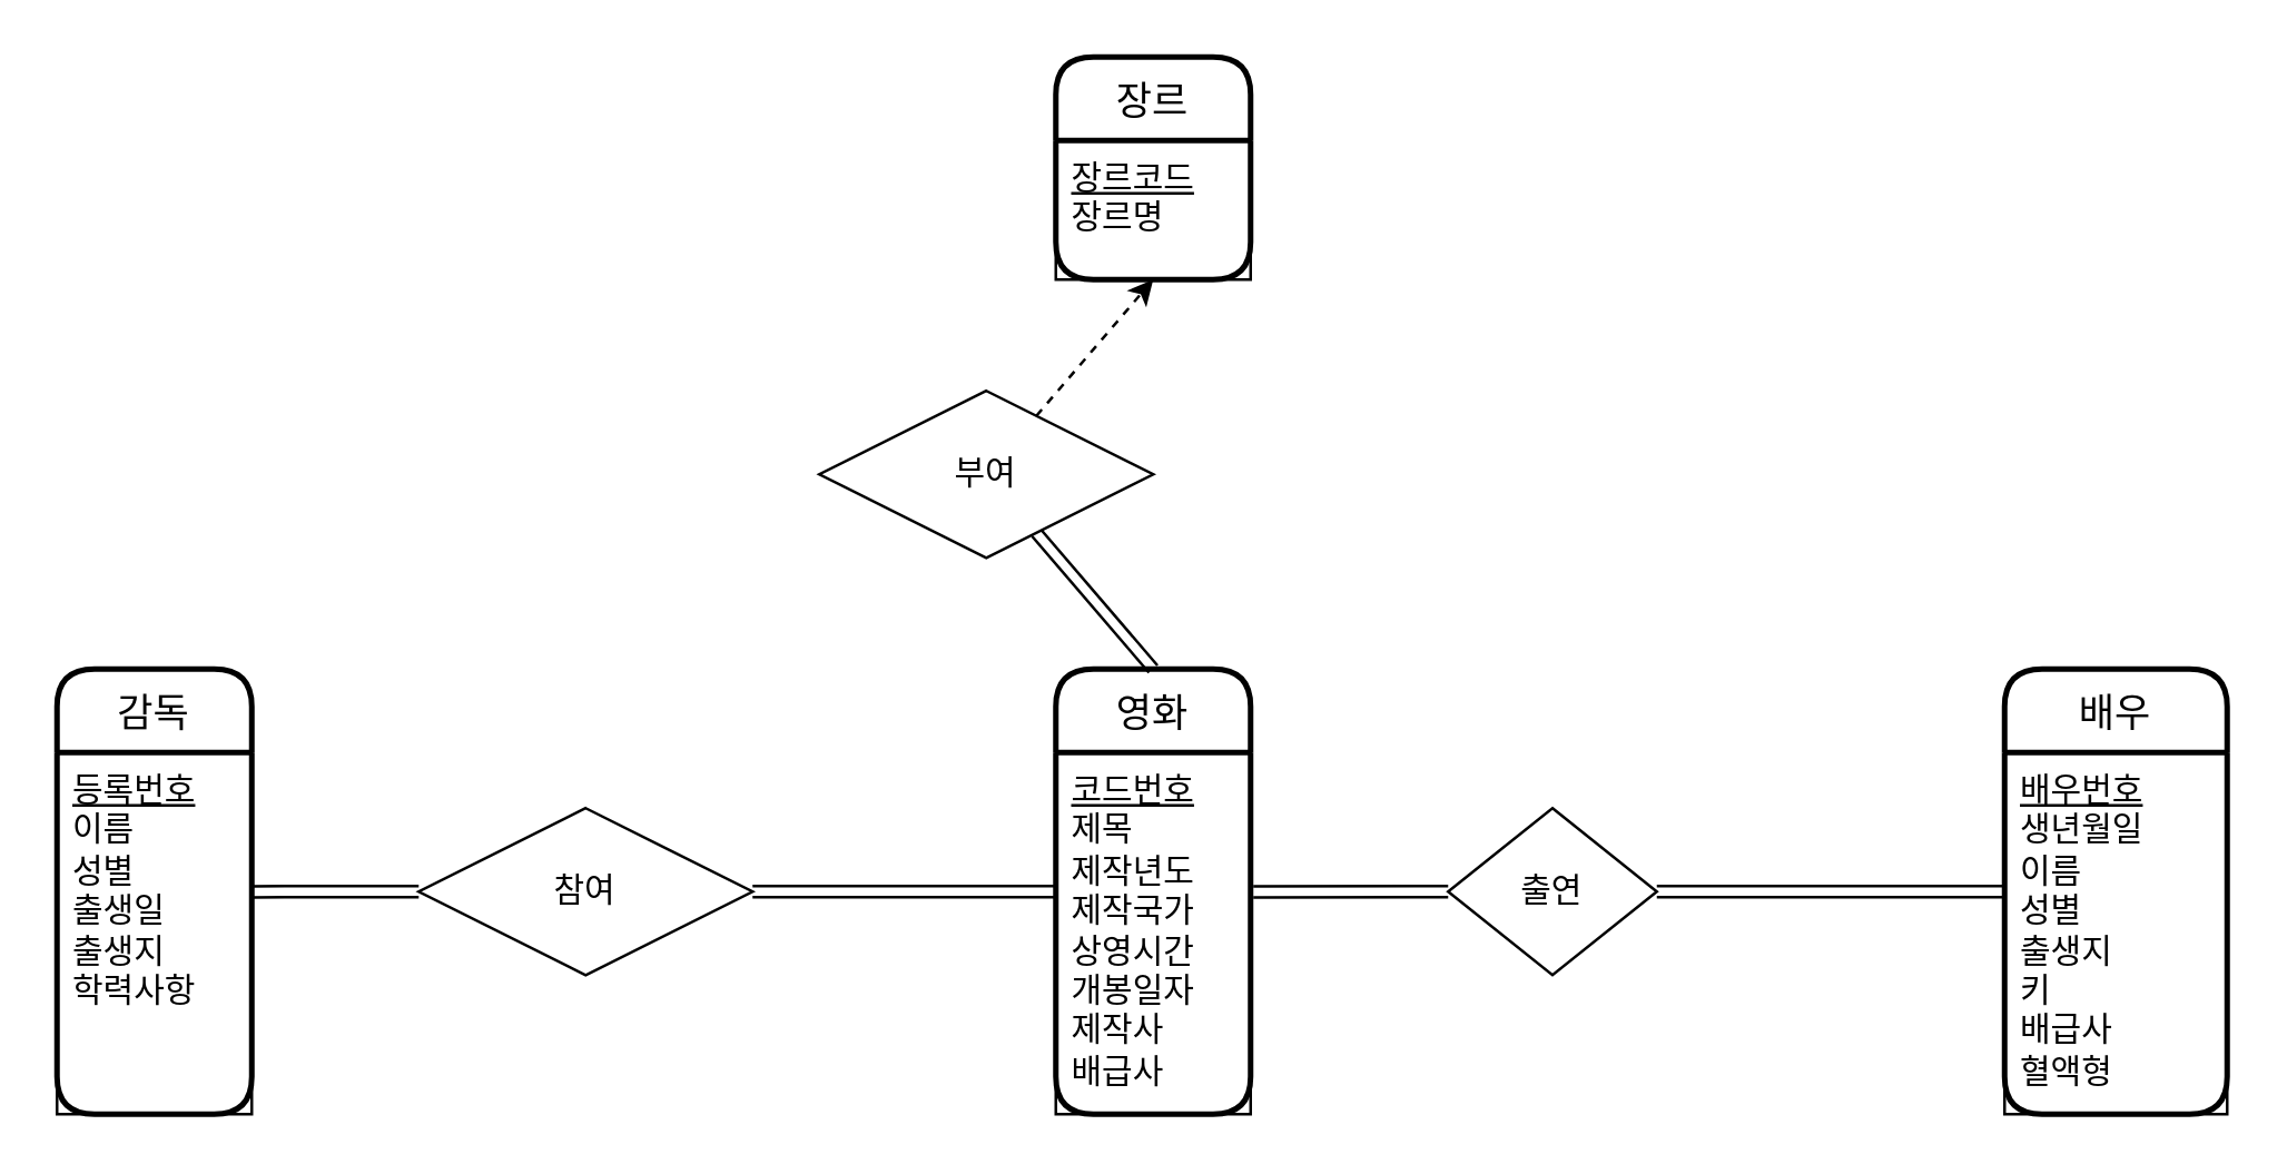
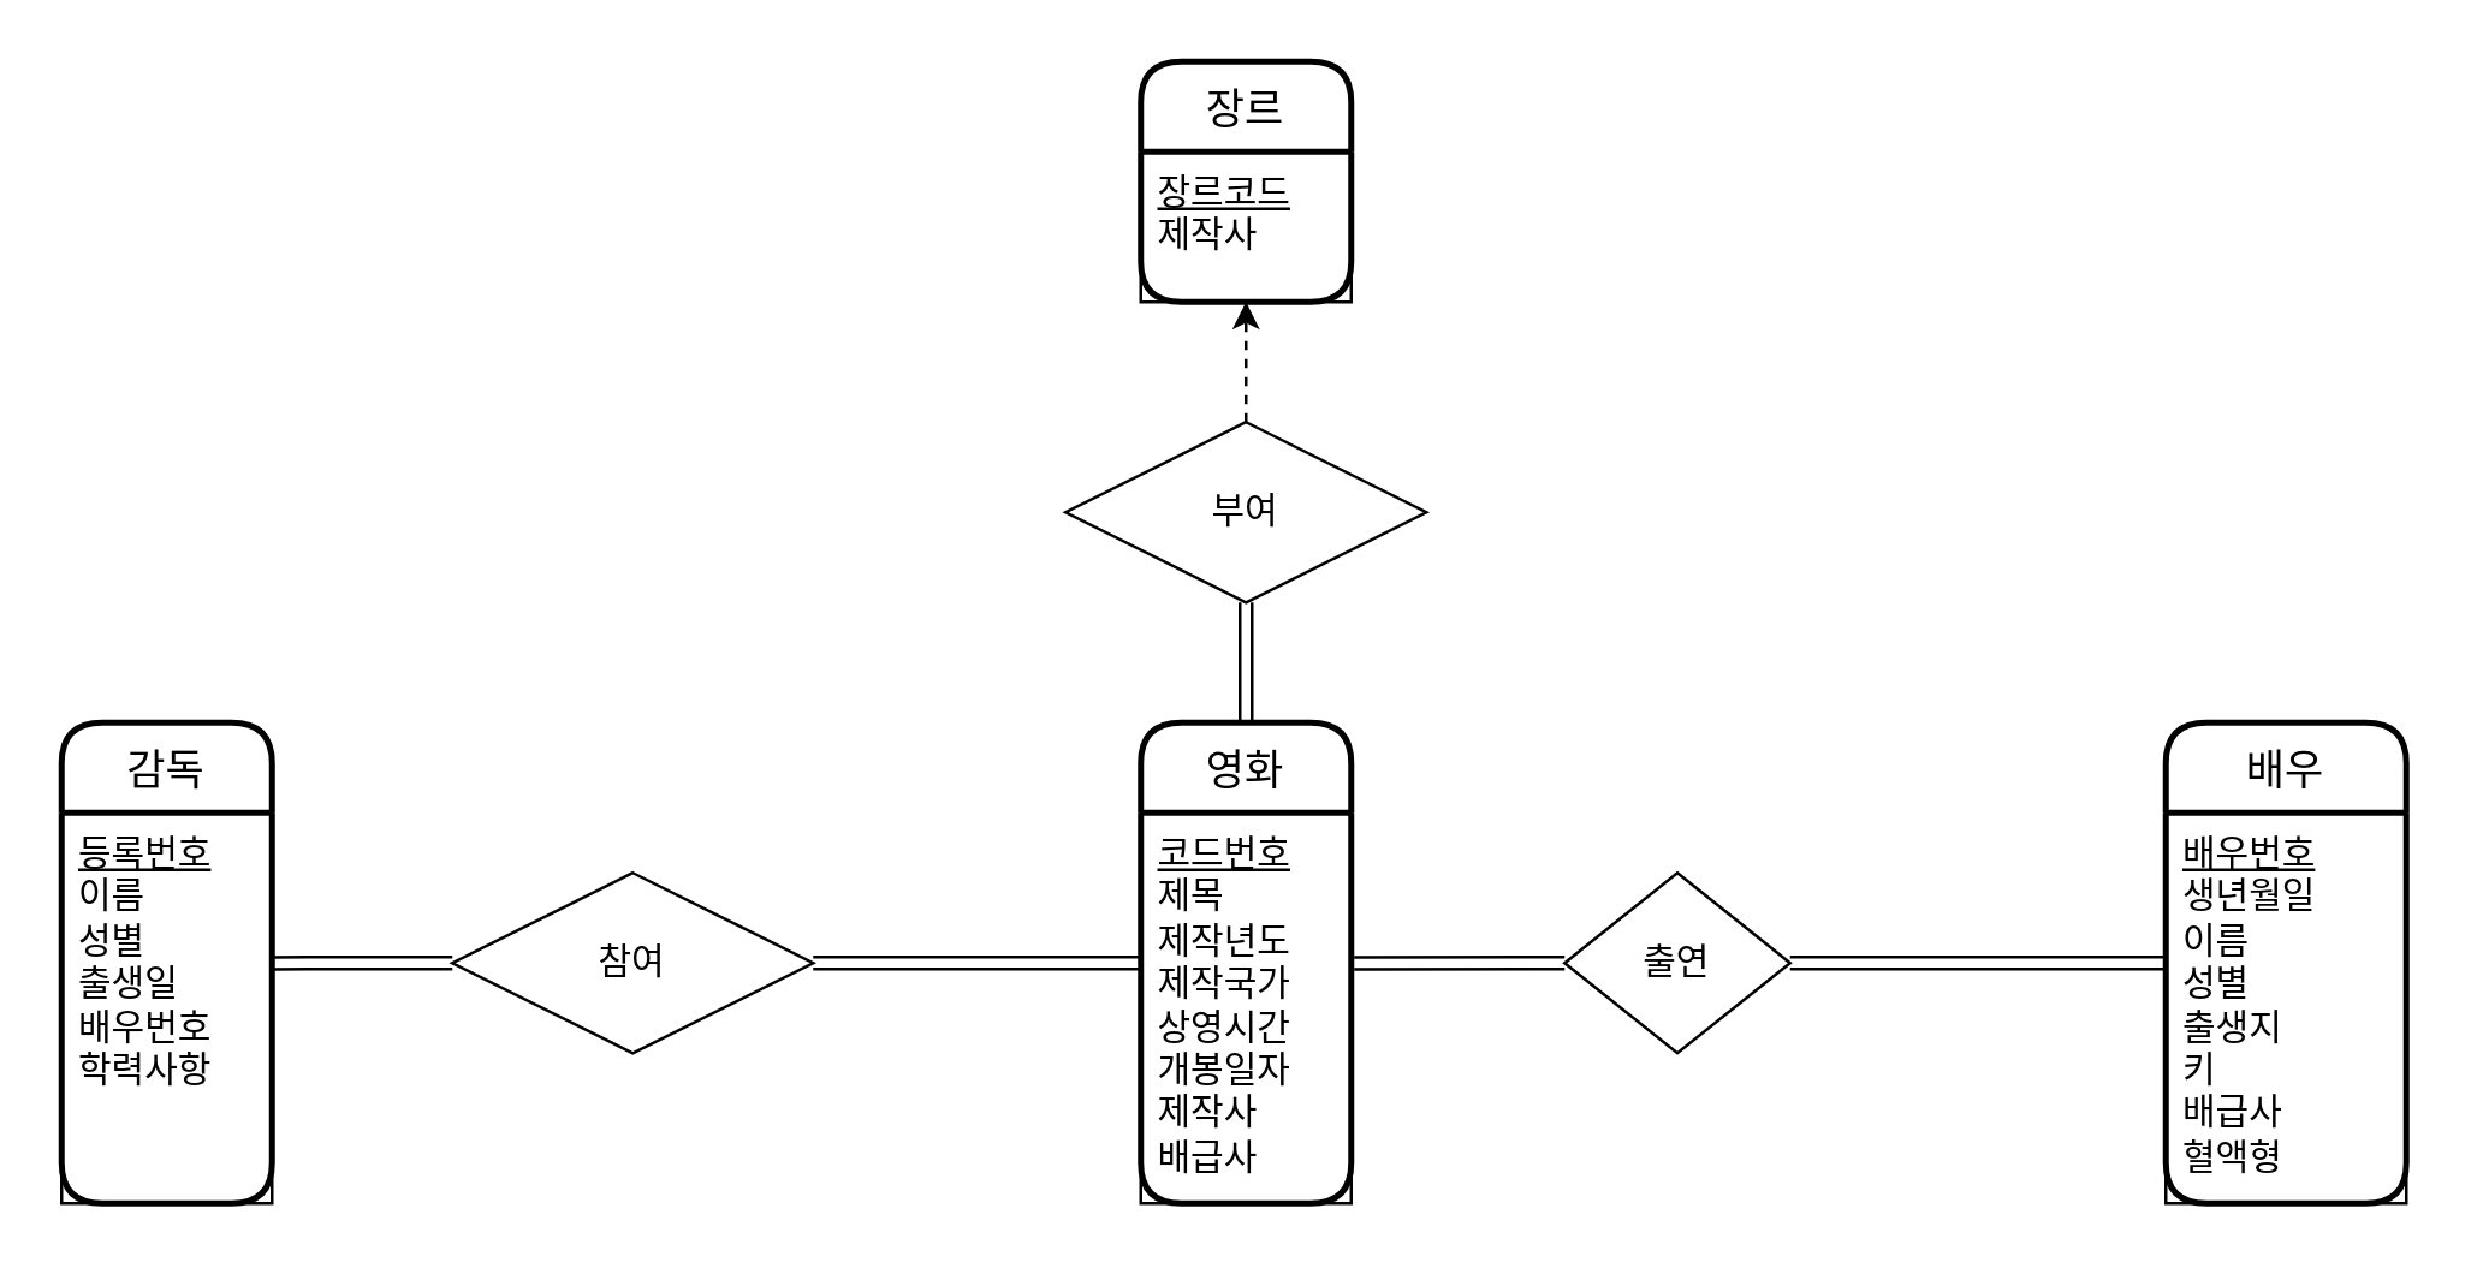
- <mxCell id="15" value="&lt;u&gt;장르코드&lt;/u&gt;&lt;br&gt;장르명" style="align=left;fillColor=none;spacingLeft=4;fontSize=12;verticalAlign=top;resizable=0;rotatable=0;part=1;fontStyle=0;html=1;" vertex="1" parent="14"><mxGeometry y="30" width="70" height="50" as="geometry" /></mxCell>
+ <mxCell id="15" value="&lt;u&gt;장르코드&lt;/u&gt;&lt;br&gt;제작사" style="align=left;fillColor=none;spacingLeft=4;fontSize=12;verticalAlign=top;resizable=0;rotatable=0;part=1;fontStyle=0;html=1;" vertex="1" parent="14"><mxGeometry y="30" width="70" height="50" as="geometry" /></mxCell>
- <mxCell id="18" value="부여" style="shape=rhombus;perimeter=rhombusPerimeter;whiteSpace=wrap;html=1;align=center;strokeColor=#000000;" vertex="1" parent="1"><mxGeometry x="294" y="140" width="120" height="60" as="geometry" /></mxCell>
+ <mxCell id="18" value="부여" style="shape=rhombus;perimeter=rhombusPerimeter;whiteSpace=wrap;html=1;align=center;strokeColor=#000000;" vertex="1" parent="1"><mxGeometry x="354" y="140" width="120" height="60" as="geometry" /></mxCell>
- <mxCell id="5" value="&lt;u&gt;등록번호&lt;/u&gt;&lt;br&gt;이름&lt;br&gt;성별&lt;br&gt;출생일&lt;br&gt;출생지&lt;br&gt;학력사항" style="align=left;fillColor=none;spacingLeft=4;fontSize=12;verticalAlign=top;resizable=0;rotatable=0;part=1;fontStyle=0;html=1;" vertex="1" parent="4"><mxGeometry y="30" width="70" height="130" as="geometry" /></mxCell>
+ <mxCell id="5" value="&lt;u&gt;등록번호&lt;/u&gt;&lt;br&gt;이름&lt;br&gt;성별&lt;br&gt;출생일&lt;br&gt;배우번호&lt;br&gt;학력사항" style="align=left;fillColor=none;spacingLeft=4;fontSize=12;verticalAlign=top;resizable=0;rotatable=0;part=1;fontStyle=0;html=1;" vertex="1" parent="4"><mxGeometry y="30" width="70" height="130" as="geometry" /></mxCell>
